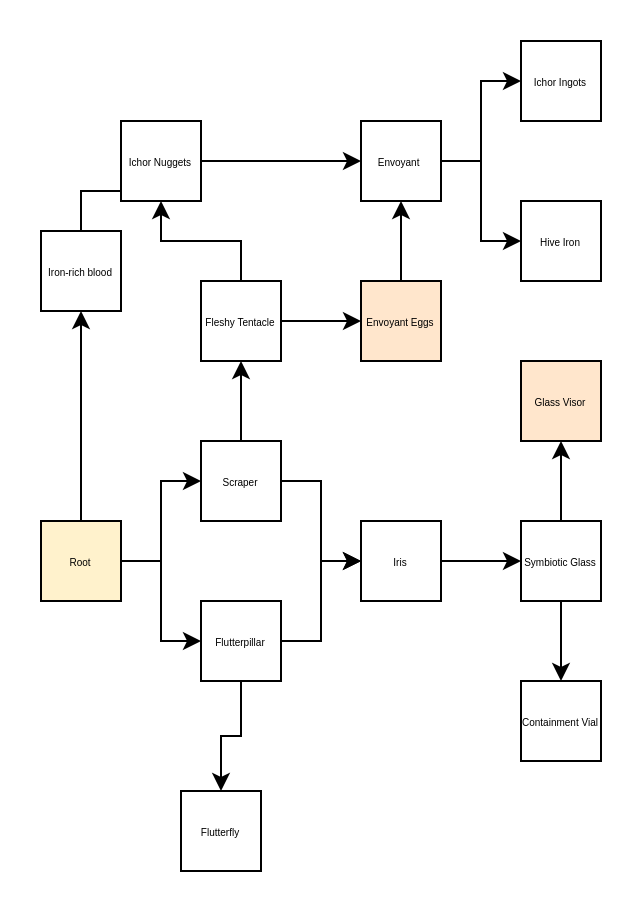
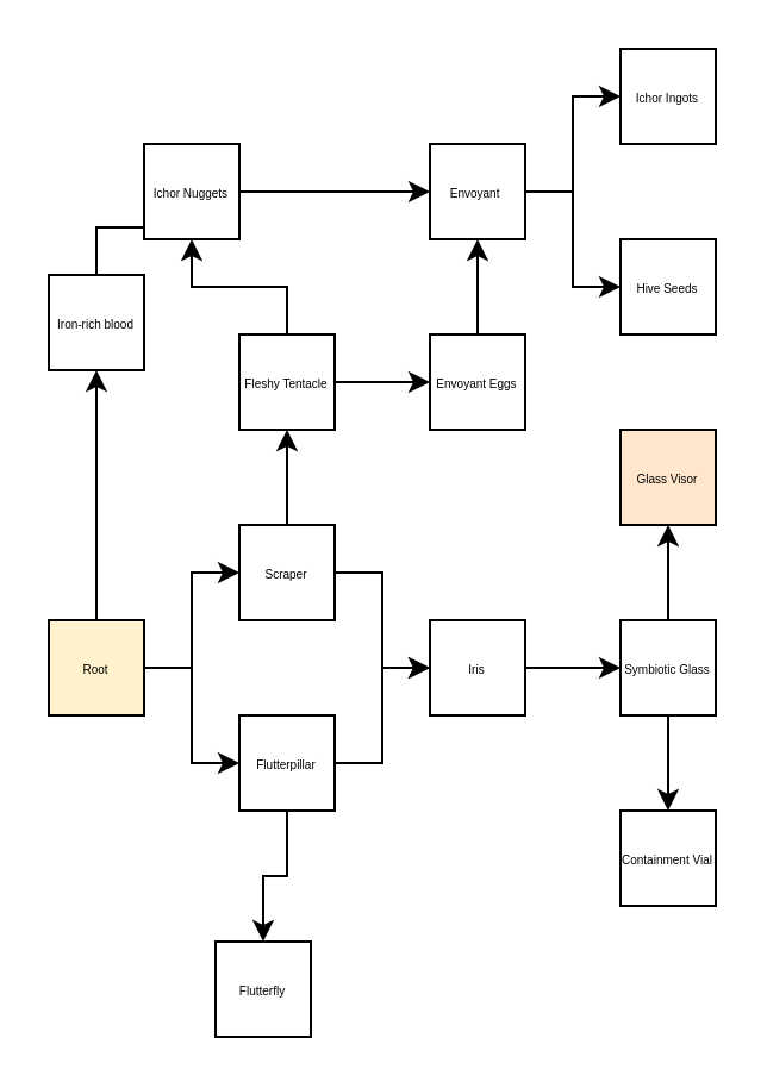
- <mxCell id="32" value="Hive Iron" style="rounded=0;whiteSpace=wrap;html=1;fontSize=5;" parent="1" vertex="1"><mxGeometry x="260" y="100" width="40" height="40" as="geometry" /></mxCell>
+ <mxCell id="32" value="Hive Seeds" style="rounded=0;whiteSpace=wrap;html=1;fontSize=5;" parent="1" vertex="1"><mxGeometry x="260" y="100" width="40" height="40" as="geometry" /></mxCell>
- <mxCell id="26" value="Envoyant Eggs" style="rounded=0;whiteSpace=wrap;html=1;fontSize=5;fillColor=#ffe6cc;" parent="1" vertex="1"><mxGeometry x="180" y="140" width="40" height="40" as="geometry" /></mxCell>
+ <mxCell id="26" value="Envoyant Eggs" style="rounded=0;whiteSpace=wrap;html=1;fontSize=5;" parent="1" vertex="1"><mxGeometry x="180" y="140" width="40" height="40" as="geometry" /></mxCell>
